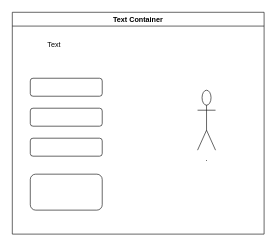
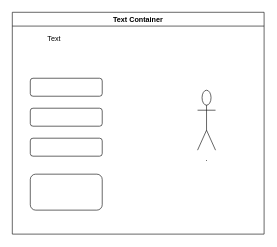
- <mxCell id="8" value="Text" style="text;html=1;strokeColor=none;fillColor=none;align=center;verticalAlign=middle;whiteSpace=wrap;rounded=0;" vertex="1" parent="2"><mxGeometry x="40" y="40" width="60" height="30" as="geometry" /></mxCell>
+ <mxCell id="8" value="Text" style="text;html=1;strokeColor=none;fillColor=none;align=center;verticalAlign=middle;whiteSpace=wrap;rounded=0;" vertex="1" parent="2"><mxGeometry x="40" y="30" width="60" height="30" as="geometry" /></mxCell>
